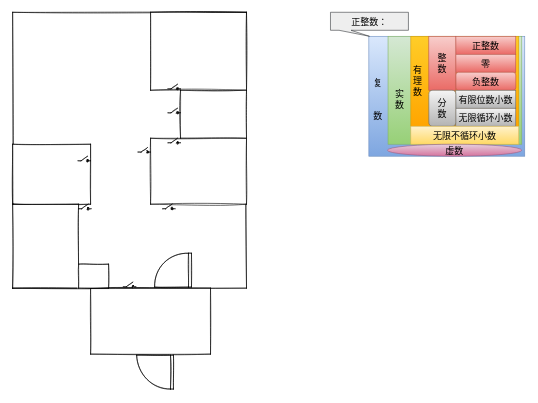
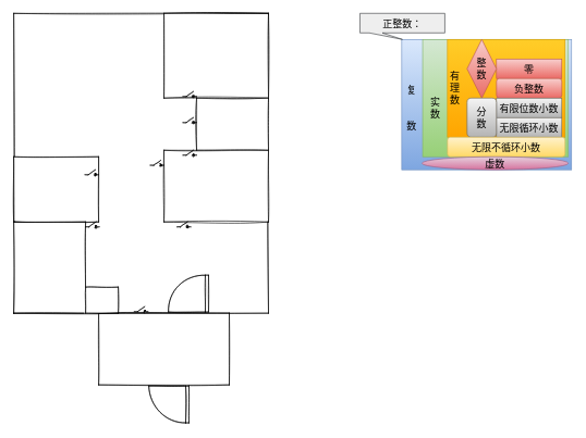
- <mxCell id="6" value="&lt;span&gt;正整数&lt;/span&gt;" style="rounded=0;whiteSpace=wrap;html=1;sketch=0;hachureGap=4;pointerEvents=0;fontFamily=Architects Daughter;fontSource=https%3A%2F%2Ffonts.googleapis.com%2Fcss%3Ffamily%3DArchitects%2BDaughter;fontSize=15;fillColor=#f8cecc;gradientColor=#ea6b66;strokeColor=#b85450;" vertex="1" parent="2"><mxGeometry x="209" y="40" width="100" height="30" as="geometry" /></mxCell>
- <mxCell id="9" value="整&lt;br&gt;数" style="rounded=0;whiteSpace=wrap;html=1;sketch=0;hachureGap=4;pointerEvents=0;fontFamily=Architects Daughter;fontSource=https%3A%2F%2Ffonts.googleapis.com%2Fcss%3Ffamily%3DArchitects%2BDaughter;fontSize=15;fillColor=#f8cecc;gradientColor=#ea6b66;strokeColor=#b85450;" vertex="1" parent="2"><mxGeometry x="164" y="40" width="45" height="90" as="geometry" /></mxCell>
+ <mxCell id="9" value="整&lt;br&gt;数" style="rhombus;whiteSpace=wrap;html=1;sketch=0;hachureGap=4;pointerEvents=0;fontFamily=Architects Daughter;fontSource=https%3A%2F%2Ffonts.googleapis.com%2Fcss%3Ffamily%3DArchitects%2BDaughter;fontSize=15;fillColor=#f8cecc;gradientColor=#ea6b66;strokeColor=#b85450;" vertex="1" parent="2"><mxGeometry x="164" y="40" width="45" height="90" as="geometry" /></mxCell>
- <mxCell id="13" value="无限不循环小数" style="rounded=0;whiteSpace=wrap;html=1;sketch=0;hachureGap=4;pointerEvents=0;fontFamily=Architects Daughter;fontSource=https%3A%2F%2Ffonts.googleapis.com%2Fcss%3Ffamily%3DArchitects%2BDaughter;fontSize=15;fillColor=#fff2cc;gradientColor=#ffd966;strokeColor=#d6b656;" vertex="1" parent="2"><mxGeometry x="134" y="190" width="180" height="30" as="geometry" /></mxCell>
+ <mxCell id="13" value="无限不循环小数" style="whiteSpace=wrap;html=1;sketch=0;hachureGap=4;pointerEvents=0;fontFamily=Architects Daughter;fontSource=https%3A%2F%2Ffonts.googleapis.com%2Fcss%3Ffamily%3DArchitects%2BDaughter;fontSize=15;fillColor=#fff2cc;gradientColor=#ffd966;strokeColor=#d6b656;rounded=1;" vertex="1" parent="2"><mxGeometry x="134" y="190" width="180" height="30" as="geometry" /></mxCell>
